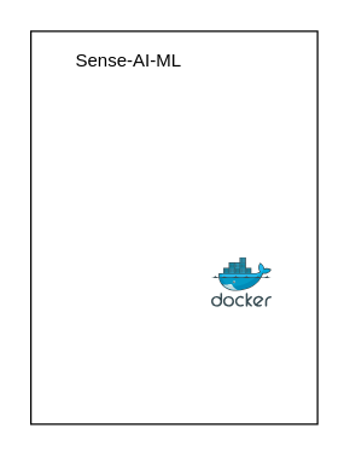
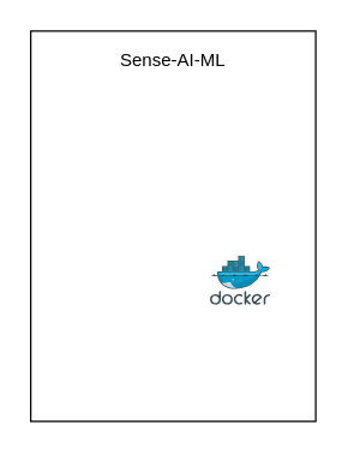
- <mxCell id="3" value="Sense-AI-ML" style="text;html=1;strokeColor=none;fillColor=none;align=center;verticalAlign=middle;whiteSpace=wrap;rounded=0;hachureGap=4;pointerEvents=0;" parent="1" vertex="1"><mxGeometry x="30" y="30" width="110" height="20" as="geometry" /></mxCell>
+ <mxCell id="3" value="Sense-AI-ML" style="text;html=1;strokeColor=none;fillColor=none;align=center;verticalAlign=middle;whiteSpace=wrap;rounded=0;hachureGap=4;pointerEvents=0;" parent="1" vertex="1"><mxGeometry x="60" y="30" width="110" height="20" as="geometry" /></mxCell>
